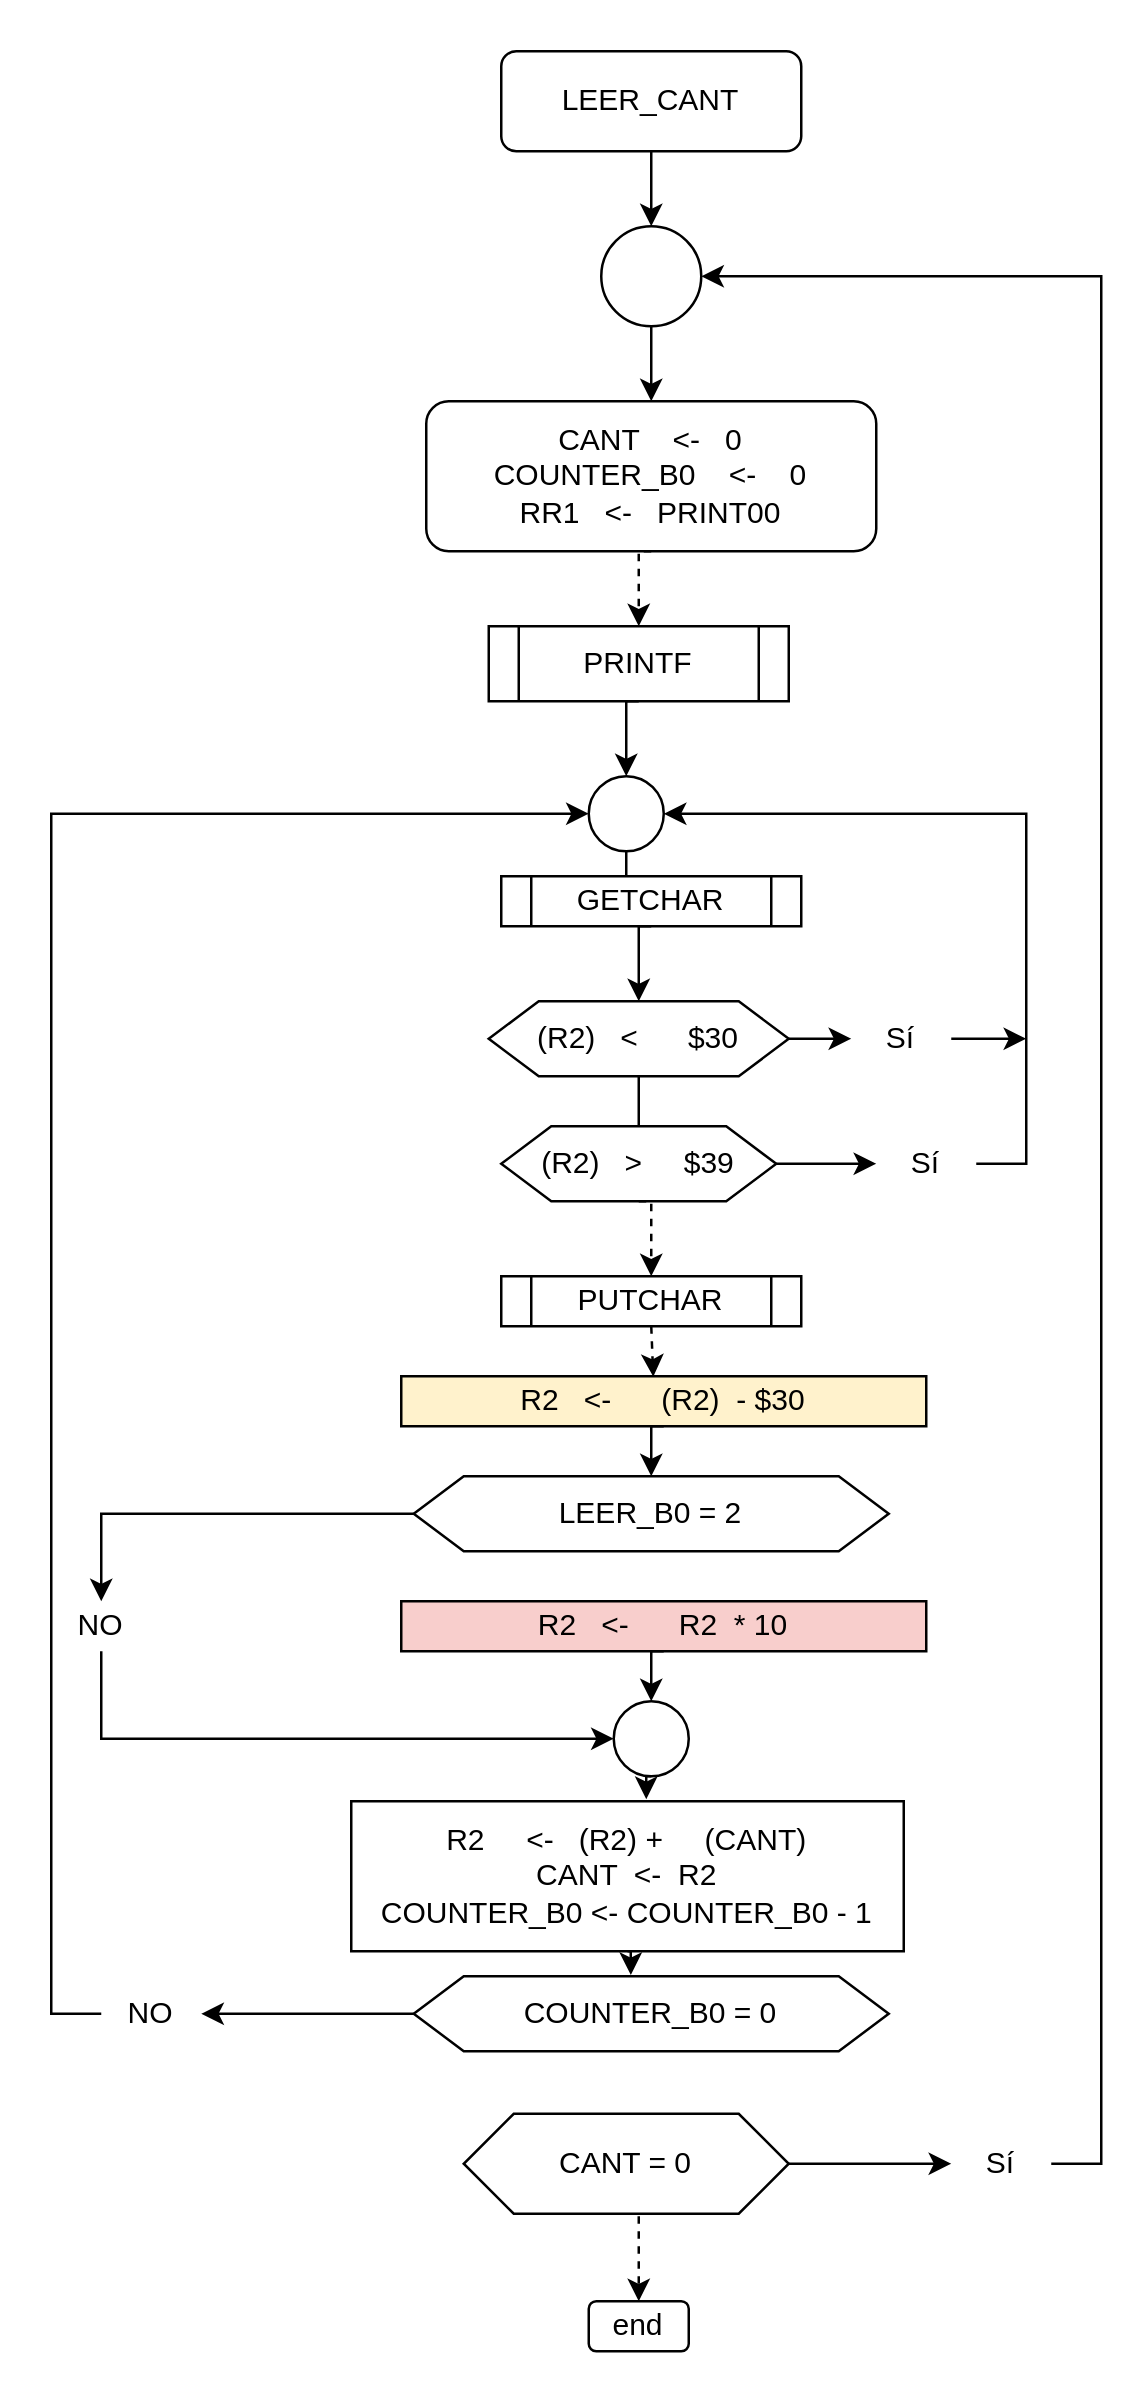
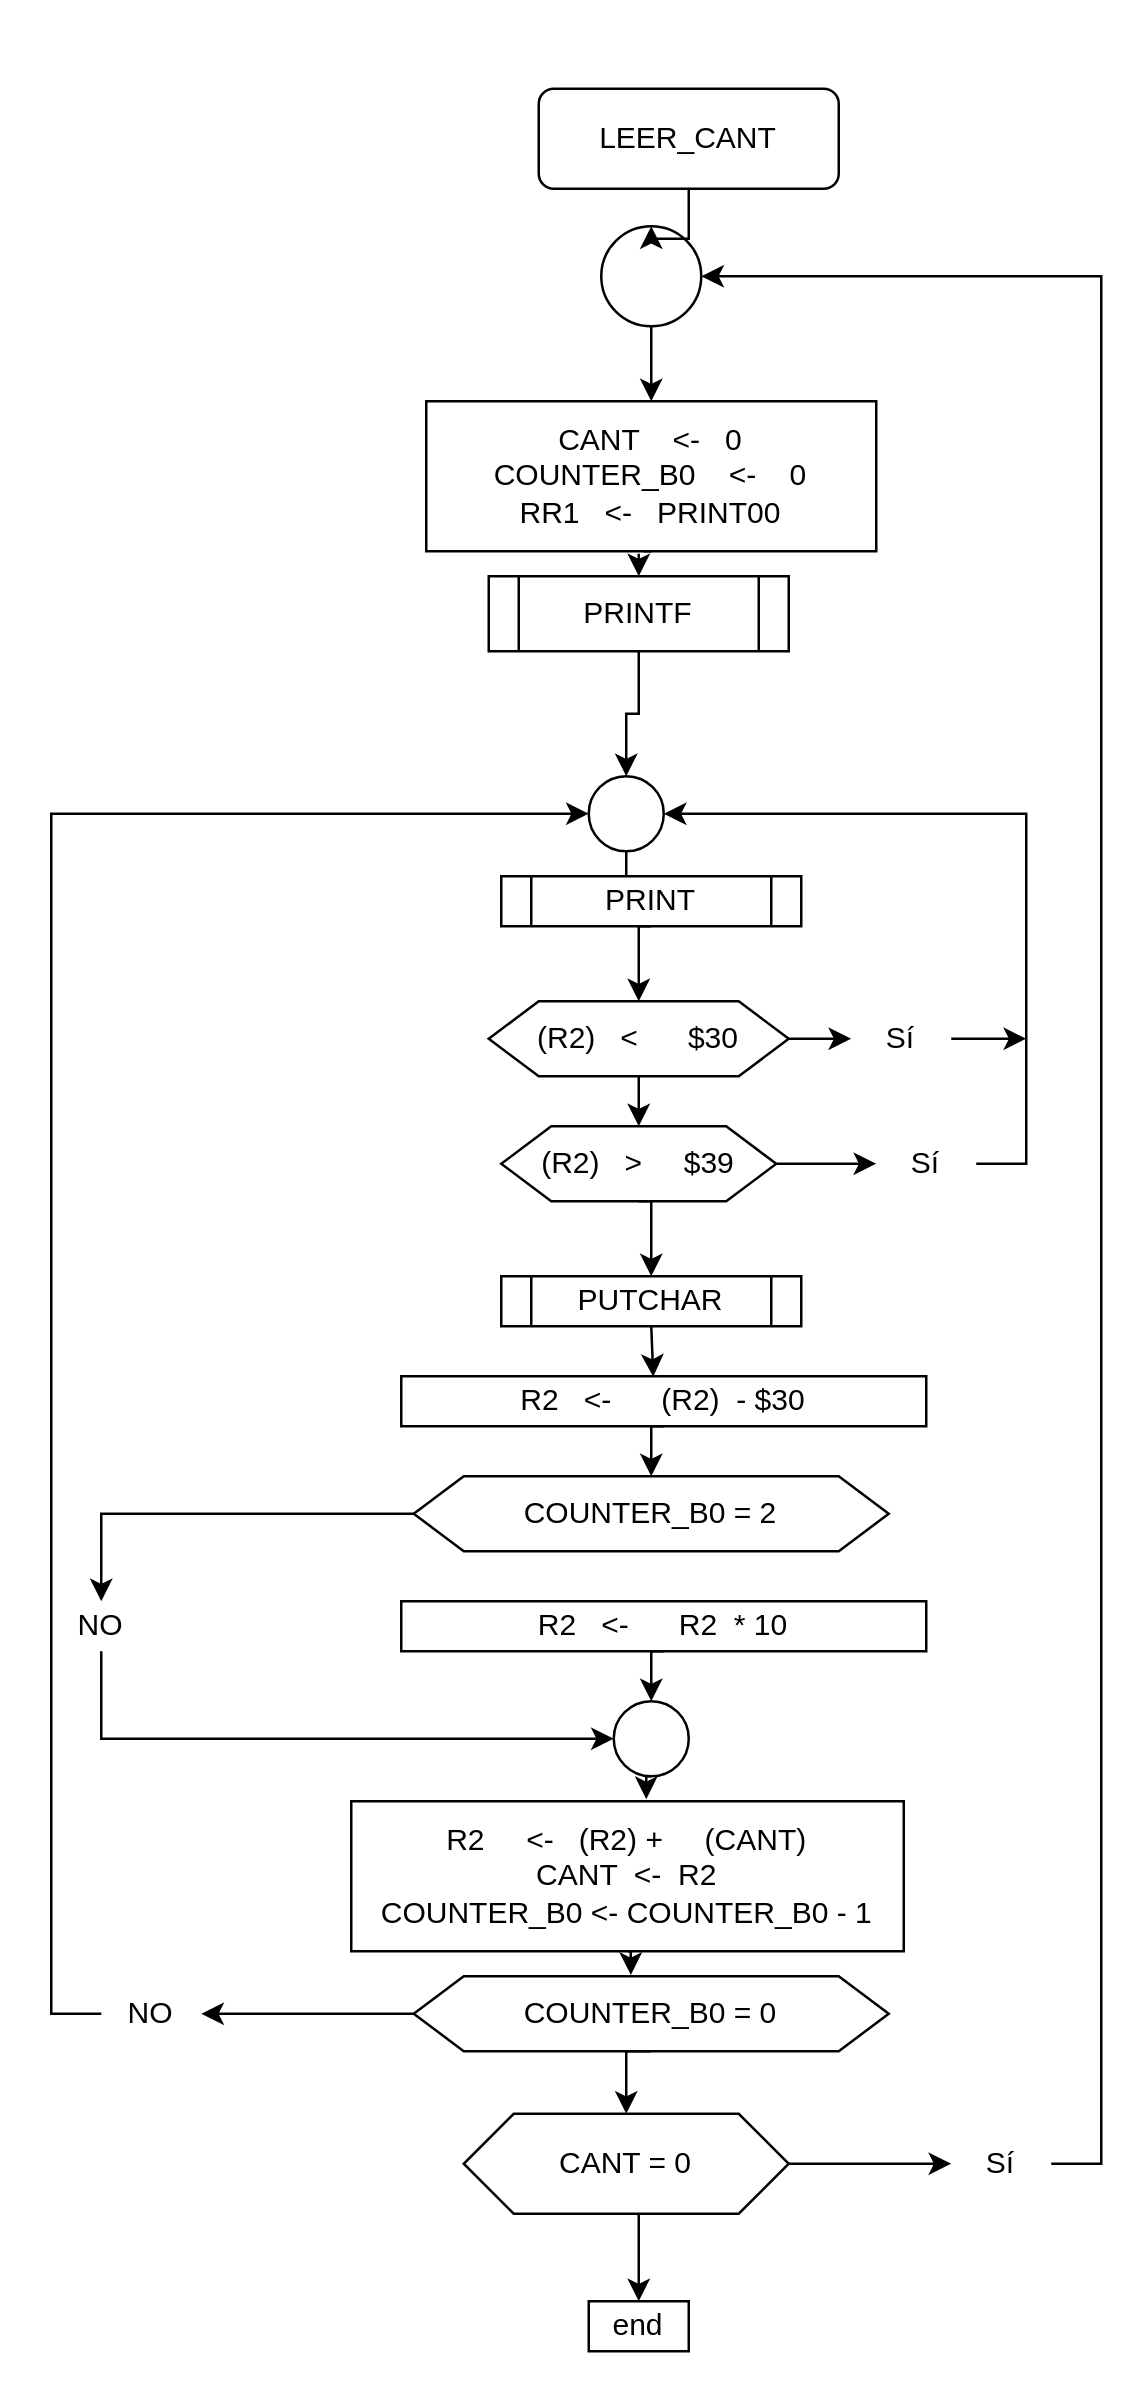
- <mxCell id="3" value="LEER_CANT" style="rounded=1;whiteSpace=wrap;html=1;" vertex="1" parent="1"><mxGeometry x="200" y="20" width="120" height="40" as="geometry" /></mxCell>
+ <mxCell id="3" value="LEER_CANT" style="rounded=1;whiteSpace=wrap;html=1;" vertex="1" parent="1"><mxGeometry x="215" y="35" width="120" height="40" as="geometry" /></mxCell>
- <mxCell id="9" value="CANT &amp;nbsp; &amp;nbsp;&amp;lt;- &amp;nbsp; 0&lt;br&gt;COUNTER_B0 &amp;nbsp; &amp;nbsp;&amp;lt;- &amp;nbsp; &amp;nbsp;0&lt;br&gt;RR1 &amp;nbsp; &amp;lt;- &amp;nbsp; PRINT00" style="whiteSpace=wrap;html=1;rounded=1;" vertex="1" parent="1"><mxGeometry x="170" y="160" width="180" height="60" as="geometry" /></mxCell>
+ <mxCell id="9" value="CANT &amp;nbsp; &amp;nbsp;&amp;lt;- &amp;nbsp; 0&lt;br&gt;COUNTER_B0 &amp;nbsp; &amp;nbsp;&amp;lt;- &amp;nbsp; &amp;nbsp;0&lt;br&gt;RR1 &amp;nbsp; &amp;lt;- &amp;nbsp; PRINT00" style="rounded=0;whiteSpace=wrap;html=1;" vertex="1" parent="1"><mxGeometry x="170" y="160" width="180" height="60" as="geometry" /></mxCell>
- <mxCell id="14" value="PRINTF" style="shape=process;whiteSpace=wrap;html=1;backgroundOutline=1;" vertex="1" parent="1"><mxGeometry x="195" y="250" width="120" height="30" as="geometry" /></mxCell>
+ <mxCell id="14" value="PRINTF" style="shape=process;whiteSpace=wrap;html=1;backgroundOutline=1;" vertex="1" parent="1"><mxGeometry x="195" y="230" width="120" height="30" as="geometry" /></mxCell>
- <mxCell id="18" value="GETCHAR" style="shape=process;whiteSpace=wrap;html=1;backgroundOutline=1;" vertex="1" parent="1"><mxGeometry x="200" y="350" width="120" height="20" as="geometry" /></mxCell>
+ <mxCell id="18" value="PRINT" style="shape=process;whiteSpace=wrap;html=1;backgroundOutline=1;" vertex="1" parent="1"><mxGeometry x="200" y="350" width="120" height="20" as="geometry" /></mxCell>
- <mxCell id="20" style="edgeStyle=orthogonalEdgeStyle;rounded=0;orthogonalLoop=1;jettySize=auto;html=1;exitX=0.5;exitY=1;exitDx=0;exitDy=0;entryX=0.5;entryY=0;entryDx=0;entryDy=0;endArrow=none;" edge="1" parent="1" source="21" target="24"><mxGeometry relative="1" as="geometry" /></mxCell>
+ <mxCell id="20" style="edgeStyle=orthogonalEdgeStyle;rounded=0;orthogonalLoop=1;jettySize=auto;html=1;exitX=0.5;exitY=1;exitDx=0;exitDy=0;entryX=0.5;entryY=0;entryDx=0;entryDy=0;" edge="1" parent="1" source="21" target="24"><mxGeometry relative="1" as="geometry" /></mxCell>
- <mxCell id="23" style="edgeStyle=orthogonalEdgeStyle;rounded=0;orthogonalLoop=1;jettySize=auto;html=1;exitX=0.5;exitY=1;exitDx=0;exitDy=0;entryX=0.5;entryY=0;entryDx=0;entryDy=0;dashed=1;" edge="1" parent="1" source="24" target="30"><mxGeometry relative="1" as="geometry" /></mxCell>
+ <mxCell id="23" style="edgeStyle=orthogonalEdgeStyle;rounded=0;orthogonalLoop=1;jettySize=auto;html=1;exitX=0.5;exitY=1;exitDx=0;exitDy=0;entryX=0.5;entryY=0;entryDx=0;entryDy=0;" edge="1" parent="1" source="24" target="30"><mxGeometry relative="1" as="geometry" /></mxCell>
- <mxCell id="29" style="edgeStyle=orthogonalEdgeStyle;rounded=0;orthogonalLoop=1;jettySize=auto;html=1;exitX=0.5;exitY=1;exitDx=0;exitDy=0;entryX=0.48;entryY=0.01;entryDx=0;entryDy=0;entryPerimeter=0;dashed=1;" edge="1" parent="1" source="30" target="32"><mxGeometry relative="1" as="geometry" /></mxCell>
+ <mxCell id="29" style="edgeStyle=orthogonalEdgeStyle;rounded=0;orthogonalLoop=1;jettySize=auto;html=1;exitX=0.5;exitY=1;exitDx=0;exitDy=0;entryX=0.48;entryY=0.01;entryDx=0;entryDy=0;entryPerimeter=0;" edge="1" parent="1" source="30" target="32"><mxGeometry relative="1" as="geometry" /></mxCell>
- <mxCell id="32" value="R2 &amp;nbsp; &amp;lt;- &amp;nbsp; &amp;nbsp; &amp;nbsp;(R2) &amp;nbsp;- $30" style="rounded=0;whiteSpace=wrap;html=1;fillColor=#fff2cc;" vertex="1" parent="1"><mxGeometry x="160" y="550" width="210" height="20" as="geometry" /></mxCell>
+ <mxCell id="32" value="R2 &amp;nbsp; &amp;lt;- &amp;nbsp; &amp;nbsp; &amp;nbsp;(R2) &amp;nbsp;- $30" style="rounded=0;whiteSpace=wrap;html=1;" vertex="1" parent="1"><mxGeometry x="160" y="550" width="210" height="20" as="geometry" /></mxCell>
- <mxCell id="34" value="LEER_B0 = 2" style="shape=hexagon;perimeter=hexagonPerimeter2;whiteSpace=wrap;html=1;fixedSize=1;" vertex="1" parent="1"><mxGeometry x="165" y="590" width="190" height="30" as="geometry" /></mxCell>
+ <mxCell id="34" value="COUNTER_B0 = 2" style="shape=hexagon;perimeter=hexagonPerimeter2;whiteSpace=wrap;html=1;fixedSize=1;" vertex="1" parent="1"><mxGeometry x="165" y="590" width="190" height="30" as="geometry" /></mxCell>
- <mxCell id="36" value="R2 &amp;nbsp; &amp;lt;- &amp;nbsp; &amp;nbsp; &amp;nbsp;R2 &amp;nbsp;* 10" style="rounded=0;whiteSpace=wrap;html=1;fillColor=#f8cecc;" vertex="1" parent="1"><mxGeometry x="160" y="640" width="210" height="20" as="geometry" /></mxCell>
+ <mxCell id="36" value="R2 &amp;nbsp; &amp;lt;- &amp;nbsp; &amp;nbsp; &amp;nbsp;R2 &amp;nbsp;* 10" style="rounded=0;whiteSpace=wrap;html=1;" vertex="1" parent="1"><mxGeometry x="160" y="640" width="210" height="20" as="geometry" /></mxCell>
+ <mxCell id="41" style="edgeStyle=orthogonalEdgeStyle;rounded=0;orthogonalLoop=1;jettySize=auto;html=1;exitX=0.5;exitY=1;exitDx=0;exitDy=0;entryX=0.5;entryY=0;entryDx=0;entryDy=0;" edge="1" parent="1" source="43" target="6"><mxGeometry relative="1" as="geometry" /></mxCell>
- <mxCell id="4" style="edgeStyle=orthogonalEdgeStyle;rounded=0;orthogonalLoop=1;jettySize=auto;html=1;exitX=0.5;exitY=1;exitDx=0;exitDy=0;entryX=0.5;entryY=0;entryDx=0;entryDy=0;dashed=1;" edge="1" parent="1" source="6" target="7"><mxGeometry relative="1" as="geometry" /></mxCell>
+ <mxCell id="4" style="edgeStyle=orthogonalEdgeStyle;rounded=0;orthogonalLoop=1;jettySize=auto;html=1;exitX=0.5;exitY=1;exitDx=0;exitDy=0;entryX=0.5;entryY=0;entryDx=0;entryDy=0;" edge="1" parent="1" source="6" target="7"><mxGeometry relative="1" as="geometry" /></mxCell>
- <mxCell id="7" value="end" style="rounded=1;whiteSpace=wrap;html=1;" vertex="1" parent="1"><mxGeometry x="235" y="920" width="40" height="20" as="geometry" /></mxCell>
+ <mxCell id="7" value="end" style="whiteSpace=wrap;html=1;rounded=0;" vertex="1" parent="1"><mxGeometry x="235" y="920" width="40" height="20" as="geometry" /></mxCell>
